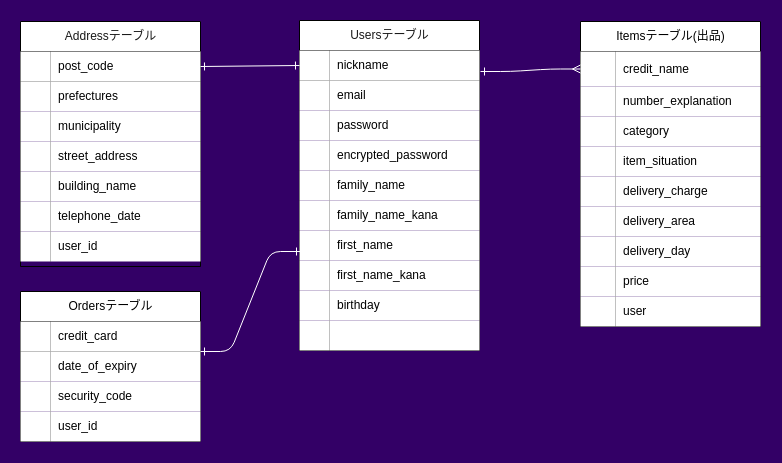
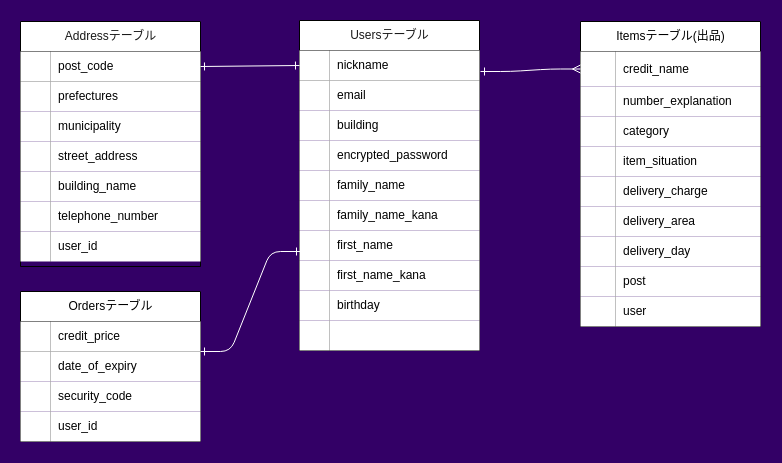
- <mxCell id="33" value="&lt;span style=&quot;&quot;&gt;password&lt;/span&gt;" style="shape=partialRectangle;connectable=0;fillColor=#FFFFFF;top=0;left=0;bottom=0;right=0;align=left;spacingLeft=6;overflow=hidden;rounded=0;strokeColor=#000000;fontFamily=Helvetica;fontSize=12;fontColor=#000000;html=1;" parent="31" vertex="1"><mxGeometry x="30" width="150" height="30" as="geometry"><mxRectangle width="150" height="30" as="alternateBounds" /></mxGeometry></mxCell>
+ <mxCell id="33" value="&lt;span style=&quot;&quot;&gt;building&lt;/span&gt;" style="shape=partialRectangle;connectable=0;fillColor=#FFFFFF;top=0;left=0;bottom=0;right=0;align=left;spacingLeft=6;overflow=hidden;rounded=0;strokeColor=#000000;fontFamily=Helvetica;fontSize=12;fontColor=#000000;html=1;" parent="31" vertex="1"><mxGeometry x="30" width="150" height="30" as="geometry"><mxRectangle width="150" height="30" as="alternateBounds" /></mxGeometry></mxCell>
- <mxCell id="20" value="&lt;span style=&quot;text-align: center;&quot;&gt;telephone_date&lt;/span&gt;" style="shape=partialRectangle;connectable=0;fillColor=#FFFFFF;top=0;left=0;bottom=0;right=0;align=left;spacingLeft=6;overflow=hidden;rounded=0;strokeColor=#000000;fontFamily=Helvetica;fontSize=12;fontColor=#000000;html=1;" parent="18" vertex="1"><mxGeometry x="30" width="150" height="30" as="geometry"><mxRectangle width="150" height="30" as="alternateBounds" /></mxGeometry></mxCell>
+ <mxCell id="20" value="&lt;span style=&quot;text-align: center;&quot;&gt;telephone_number&lt;/span&gt;" style="shape=partialRectangle;connectable=0;fillColor=#FFFFFF;top=0;left=0;bottom=0;right=0;align=left;spacingLeft=6;overflow=hidden;rounded=0;strokeColor=#000000;fontFamily=Helvetica;fontSize=12;fontColor=#000000;html=1;" parent="18" vertex="1"><mxGeometry x="30" width="150" height="30" as="geometry"><mxRectangle width="150" height="30" as="alternateBounds" /></mxGeometry></mxCell>
- <mxCell id="79" value="&lt;span style=&quot;&quot;&gt;price&lt;/span&gt;" style="shape=partialRectangle;connectable=0;fillColor=#FFFFFF;top=0;left=0;bottom=0;right=0;align=left;spacingLeft=6;overflow=hidden;rounded=0;strokeColor=#000000;fontFamily=Helvetica;fontSize=12;fontColor=#000000;html=1;" parent="77" vertex="1"><mxGeometry x="35" width="145" height="30" as="geometry"><mxRectangle width="145" height="30" as="alternateBounds" /></mxGeometry></mxCell>
+ <mxCell id="79" value="&lt;span style=&quot;&quot;&gt;post&lt;/span&gt;" style="shape=partialRectangle;connectable=0;fillColor=#FFFFFF;top=0;left=0;bottom=0;right=0;align=left;spacingLeft=6;overflow=hidden;rounded=0;strokeColor=#000000;fontFamily=Helvetica;fontSize=12;fontColor=#000000;html=1;" parent="77" vertex="1"><mxGeometry x="35" width="145" height="30" as="geometry"><mxRectangle width="145" height="30" as="alternateBounds" /></mxGeometry></mxCell>
- <mxCell id="86" value="&lt;span style=&quot;font-weight: 400;&quot;&gt;credit_card&lt;/span&gt;" style="shape=partialRectangle;connectable=0;fillColor=#FFFFFF;top=0;left=0;bottom=0;right=0;align=left;spacingLeft=6;fontStyle=1;overflow=hidden;rounded=0;strokeColor=#000000;fontFamily=Helvetica;fontSize=12;fontColor=#000000;html=1;" parent="84" vertex="1"><mxGeometry x="30" width="150" height="30" as="geometry"><mxRectangle width="150" height="30" as="alternateBounds" /></mxGeometry></mxCell>
+ <mxCell id="86" value="&lt;span style=&quot;font-weight: 400;&quot;&gt;credit_price&lt;/span&gt;" style="shape=partialRectangle;connectable=0;fillColor=#FFFFFF;top=0;left=0;bottom=0;right=0;align=left;spacingLeft=6;fontStyle=1;overflow=hidden;rounded=0;strokeColor=#000000;fontFamily=Helvetica;fontSize=12;fontColor=#000000;html=1;" parent="84" vertex="1"><mxGeometry x="30" width="150" height="30" as="geometry"><mxRectangle width="150" height="30" as="alternateBounds" /></mxGeometry></mxCell>
